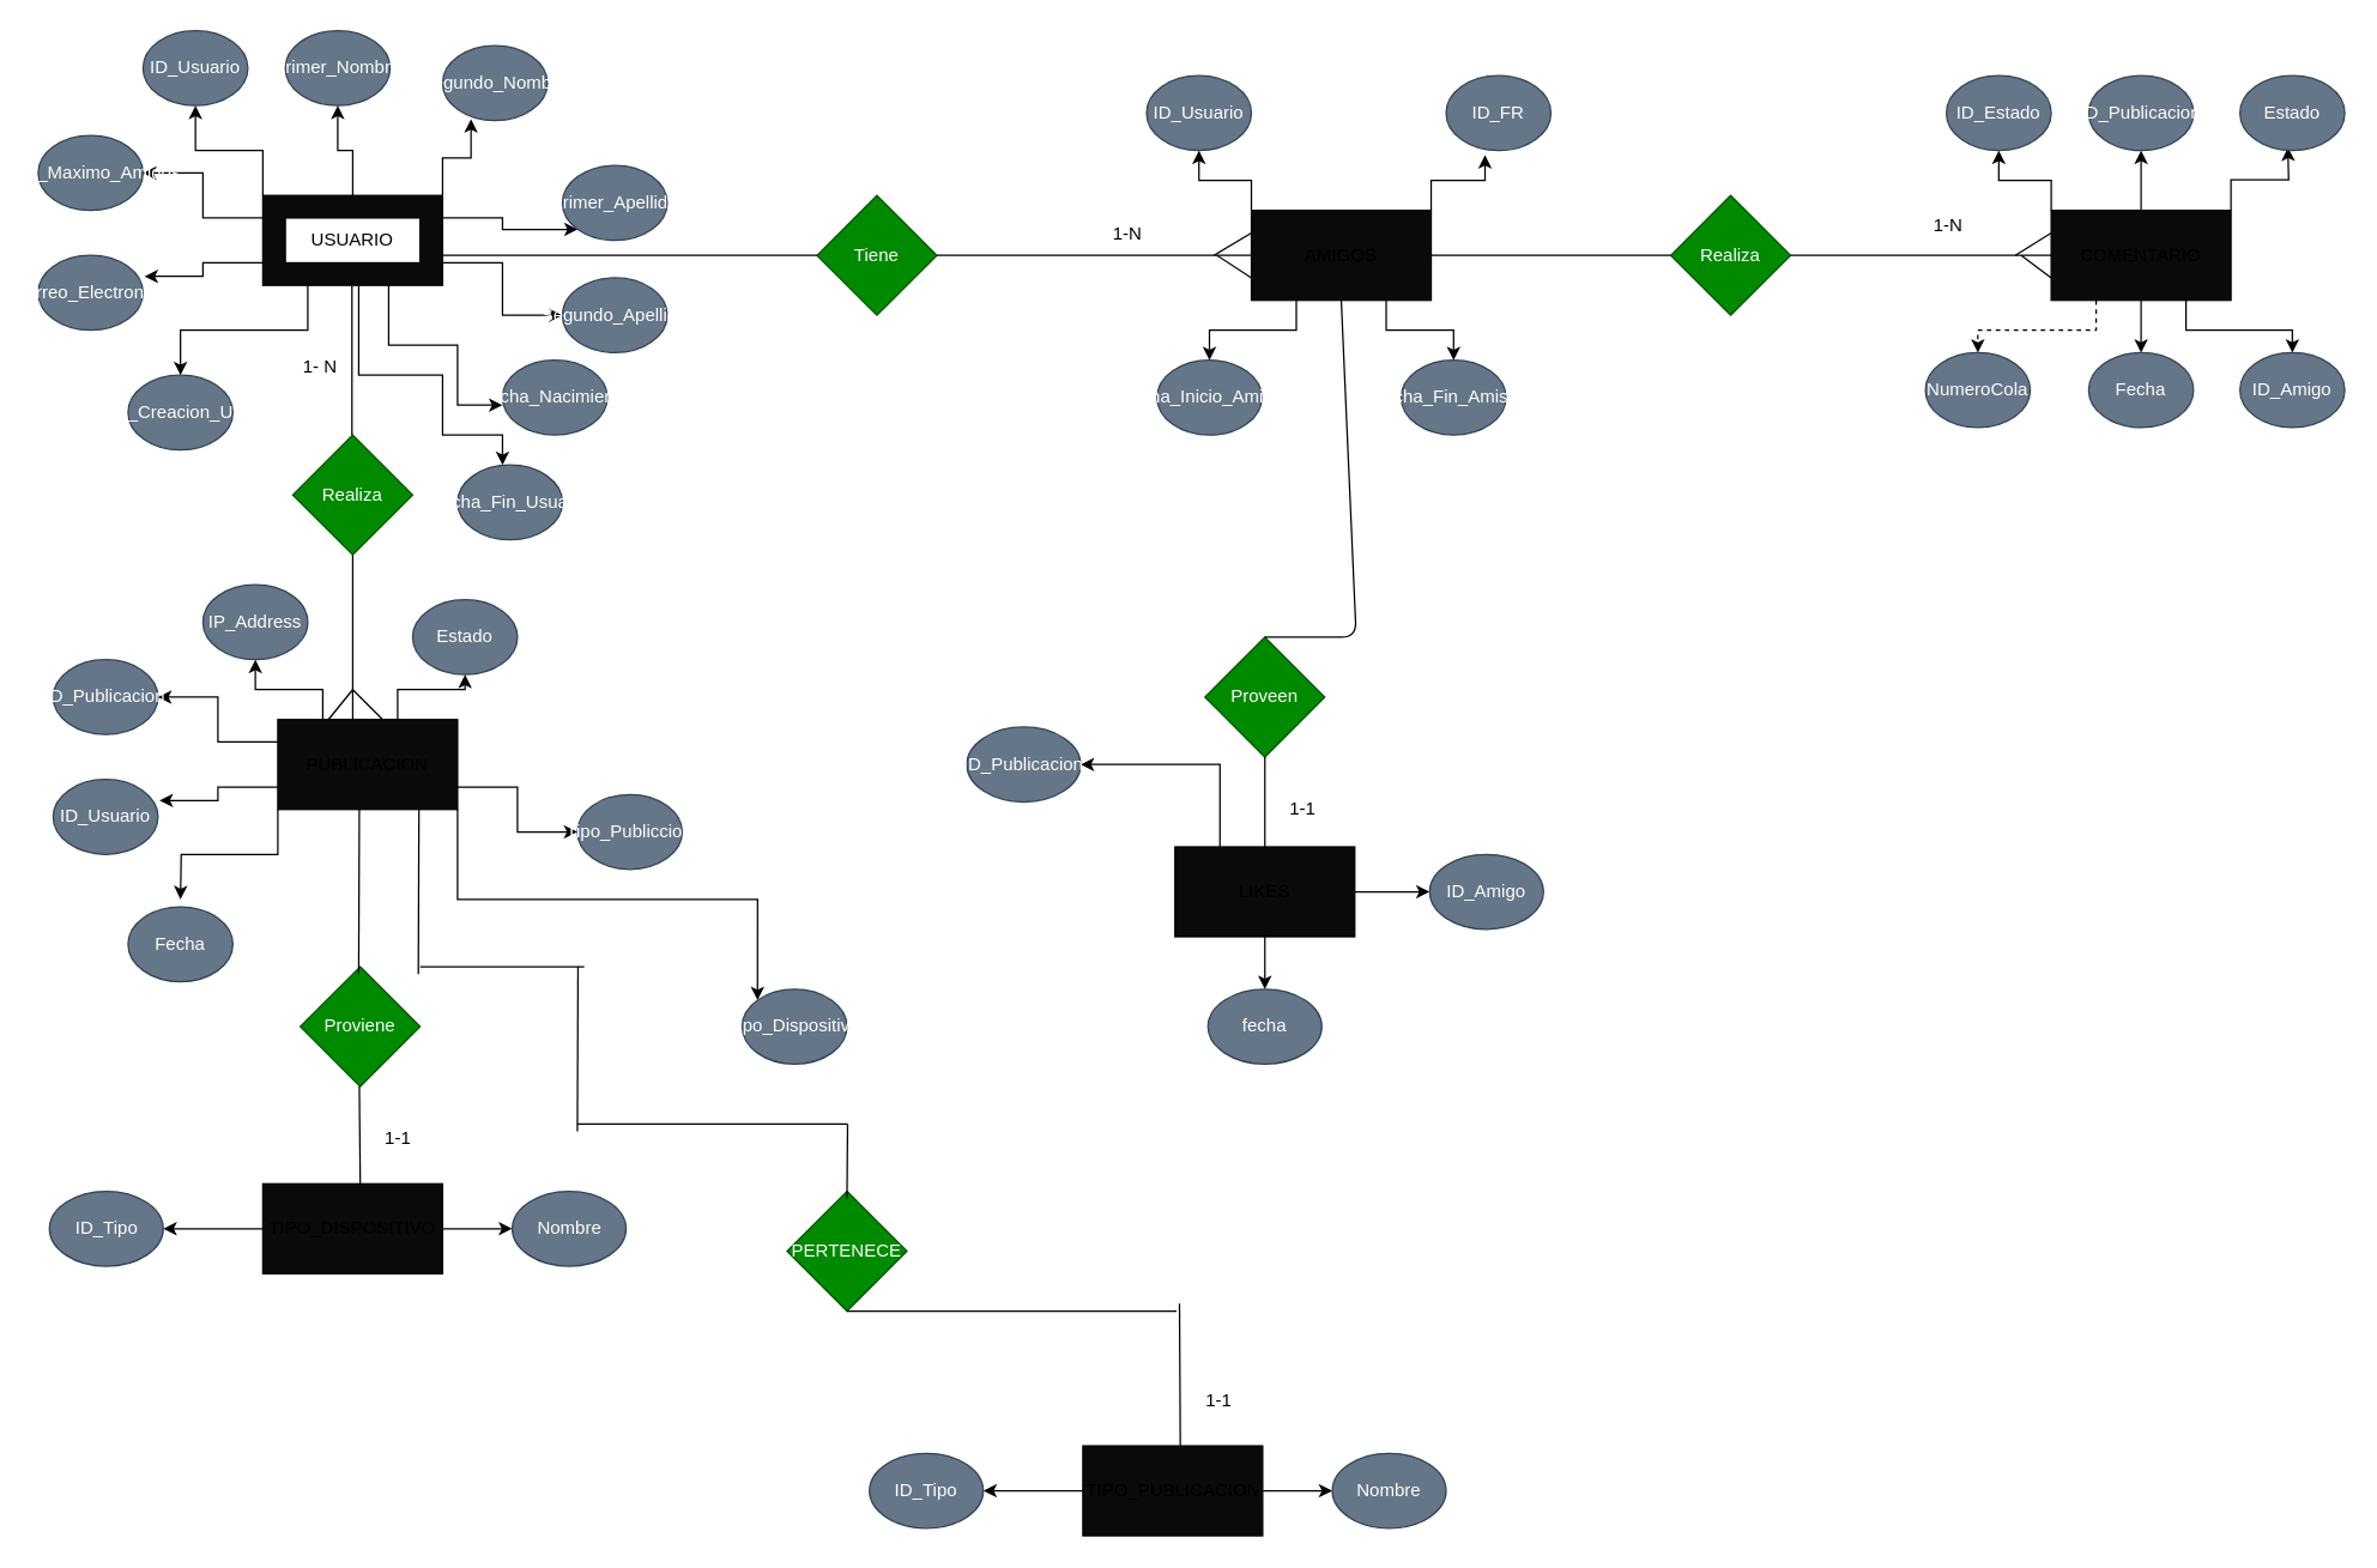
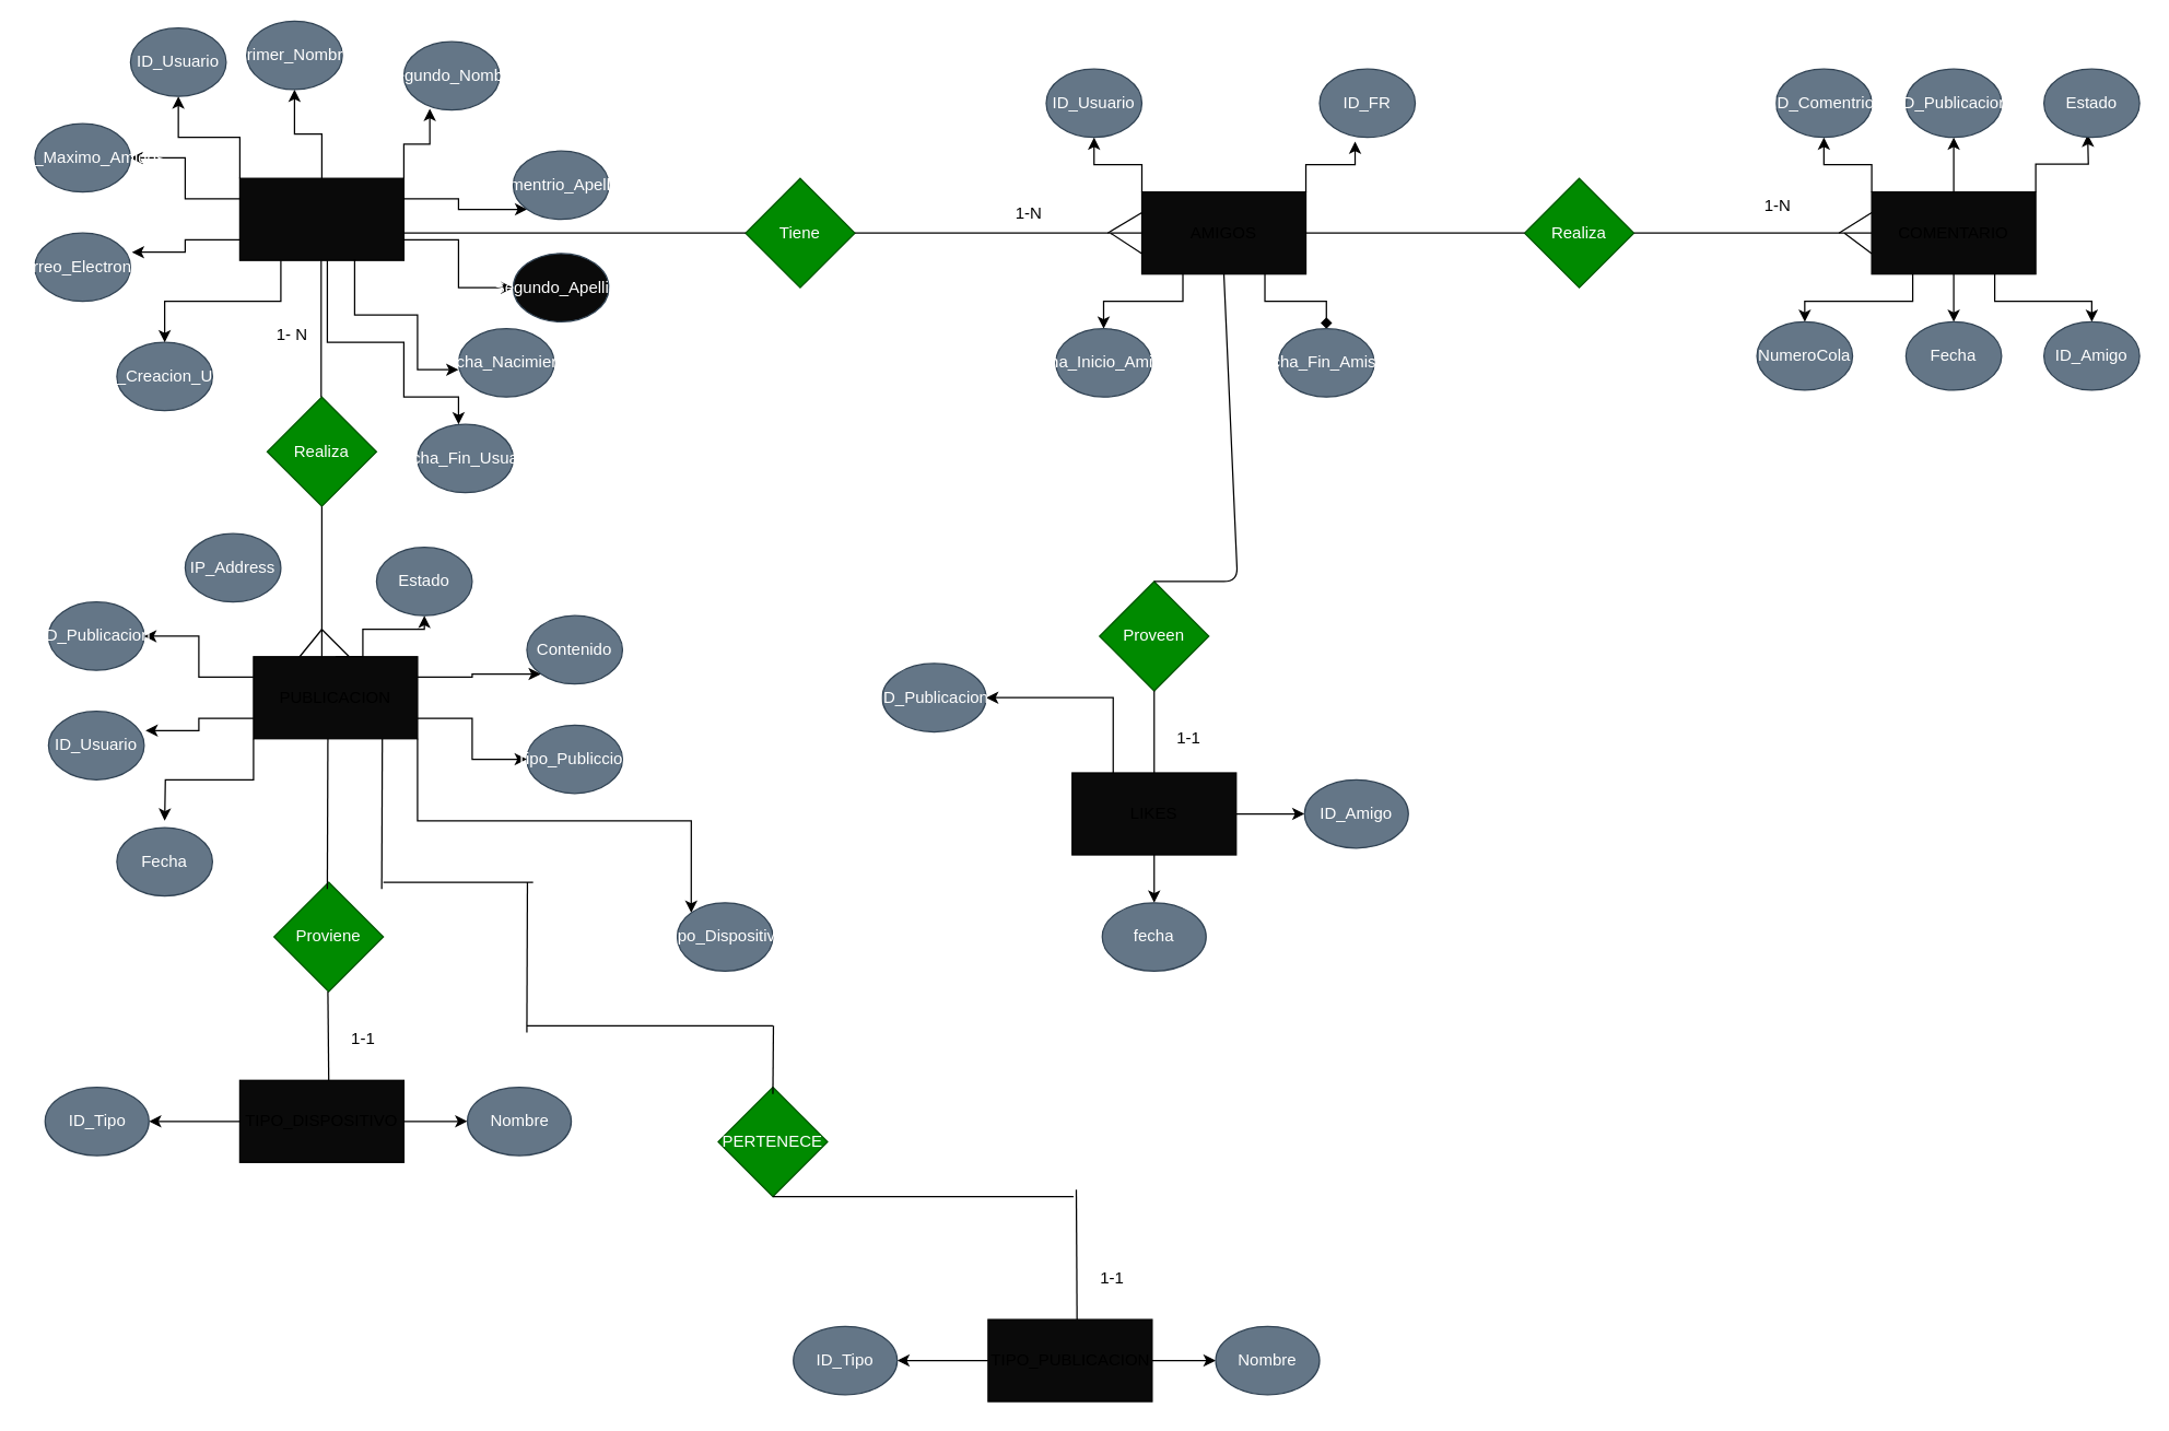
- <mxCell id="10" value="Primer_Nombre" style="ellipse;whiteSpace=wrap;html=1;fillColor=#647687;strokeColor=#314354;fontColor=#ffffff;" parent="1" vertex="1"><mxGeometry x="185" y="20" width="70" height="50" as="geometry" /></mxCell>
+ <mxCell id="10" value="Primer_Nombre" style="ellipse;whiteSpace=wrap;html=1;fillColor=#647687;strokeColor=#314354;fontColor=#ffffff;" parent="1" vertex="1"><mxGeometry x="175" y="15" width="70" height="50" as="geometry" /></mxCell>
- <mxCell id="44" value="ID_Estado" style="ellipse;whiteSpace=wrap;html=1;fillColor=#647687;strokeColor=#314354;fontColor=#ffffff;" parent="1" vertex="1"><mxGeometry x="1294" y="50" width="70" height="50" as="geometry" /></mxCell>
+ <mxCell id="44" value="ID_Comentrio" style="ellipse;whiteSpace=wrap;html=1;fillColor=#647687;strokeColor=#314354;fontColor=#ffffff;" parent="1" vertex="1"><mxGeometry x="1294" y="50" width="70" height="50" as="geometry" /></mxCell>
- <mxCell id="15" value="Primer_Apellido" style="ellipse;whiteSpace=wrap;html=1;fillColor=#647687;strokeColor=#314354;fontColor=#ffffff;" parent="1" vertex="1"><mxGeometry x="370" width="70" height="50" as="geometry" y="110" /></mxCell>
+ <mxCell id="15" value="Comentrio_Apellido" style="ellipse;whiteSpace=wrap;html=1;fillColor=#647687;strokeColor=#314354;fontColor=#ffffff;" parent="1" vertex="1"><mxGeometry x="370" width="70" height="50" as="geometry" y="110" /></mxCell>
- <mxCell id="83" value="USUARIO" style="rounded=0;whiteSpace=wrap;html=1;" parent="1" vertex="1"><mxGeometry x="185" y="145" width="90" height="30" as="geometry" /></mxCell>
- <mxCell id="16" value="Segundo_Apellido" style="ellipse;whiteSpace=wrap;html=1;fillColor=#647687;strokeColor=#314354;fontColor=#ffffff;" parent="1" vertex="1"><mxGeometry x="370" y="185" width="70" height="50" as="geometry" /></mxCell>
+ <mxCell id="16" value="Segundo_Apellido" style="ellipse;whiteSpace=wrap;html=1;fillColor=#0a0a0a;strokeColor=#314354;fontColor=#ffffff;" parent="1" vertex="1"><mxGeometry x="370" y="185" width="70" height="50" as="geometry" /></mxCell>
- <mxCell id="39" style="edgeStyle=orthogonalEdgeStyle;rounded=0;orthogonalLoop=1;jettySize=auto;html=1;exitX=0.25;exitY=1;exitDx=0;exitDy=0;entryX=0.5;entryY=0;entryDx=0;entryDy=0;dashed=1;" parent="1" source="42" target="84" edge="1"><mxGeometry relative="1" as="geometry"><Array as="points"><mxPoint x="1394" y="220" /><mxPoint x="1315" y="220" /></Array></mxGeometry></mxCell>
+ <mxCell id="39" style="edgeStyle=orthogonalEdgeStyle;rounded=0;orthogonalLoop=1;jettySize=auto;html=1;exitX=0.25;exitY=1;exitDx=0;exitDy=0;entryX=0.5;entryY=0;entryDx=0;entryDy=0;" parent="1" source="42" target="84" edge="1"><mxGeometry relative="1" as="geometry"><Array as="points"><mxPoint x="1394" y="220" /><mxPoint x="1315" y="220" /></Array></mxGeometry></mxCell>
- <mxCell id="25" style="edgeStyle=orthogonalEdgeStyle;rounded=0;orthogonalLoop=1;jettySize=auto;html=1;exitX=0.75;exitY=1;exitDx=0;exitDy=0;" parent="1" source="26" target="82" edge="1"><mxGeometry relative="1" as="geometry" /></mxCell>
+ <mxCell id="25" style="edgeStyle=orthogonalEdgeStyle;rounded=0;orthogonalLoop=1;jettySize=auto;html=1;exitX=0.75;exitY=1;exitDx=0;exitDy=0;endArrow=diamond;" parent="1" source="26" target="82" edge="1"><mxGeometry relative="1" as="geometry" /></mxCell>
- <mxCell id="56" style="edgeStyle=orthogonalEdgeStyle;rounded=0;orthogonalLoop=1;jettySize=auto;html=1;exitX=0.5;exitY=0;exitDx=0;exitDy=0;entryX=0.5;entryY=1;entryDx=0;entryDy=0;" edge="1" parent="1" source="57" target="58"><mxGeometry relative="1" as="geometry"><Array as="points"><mxPoint x="210" y="480" /><mxPoint x="210" y="460" /><mxPoint x="165" y="460" /></Array></mxGeometry></mxCell>
+ <mxCell id="61" value="Contenido" style="ellipse;whiteSpace=wrap;html=1;fillColor=#647687;strokeColor=#314354;fontColor=#ffffff;" parent="1" vertex="1"><mxGeometry x="380" y="450" width="70" height="50" as="geometry" /></mxCell>
+ <mxCell id="51" style="edgeStyle=orthogonalEdgeStyle;rounded=0;orthogonalLoop=1;jettySize=auto;html=1;exitX=1;exitY=0.25;exitDx=0;exitDy=0;entryX=0;entryY=1;entryDx=0;entryDy=0;" parent="1" source="57" target="61" edge="1"><mxGeometry relative="1" as="geometry"><Array as="points"><mxPoint x="340" y="495" /><mxPoint x="340" y="493" /></Array></mxGeometry></mxCell>
